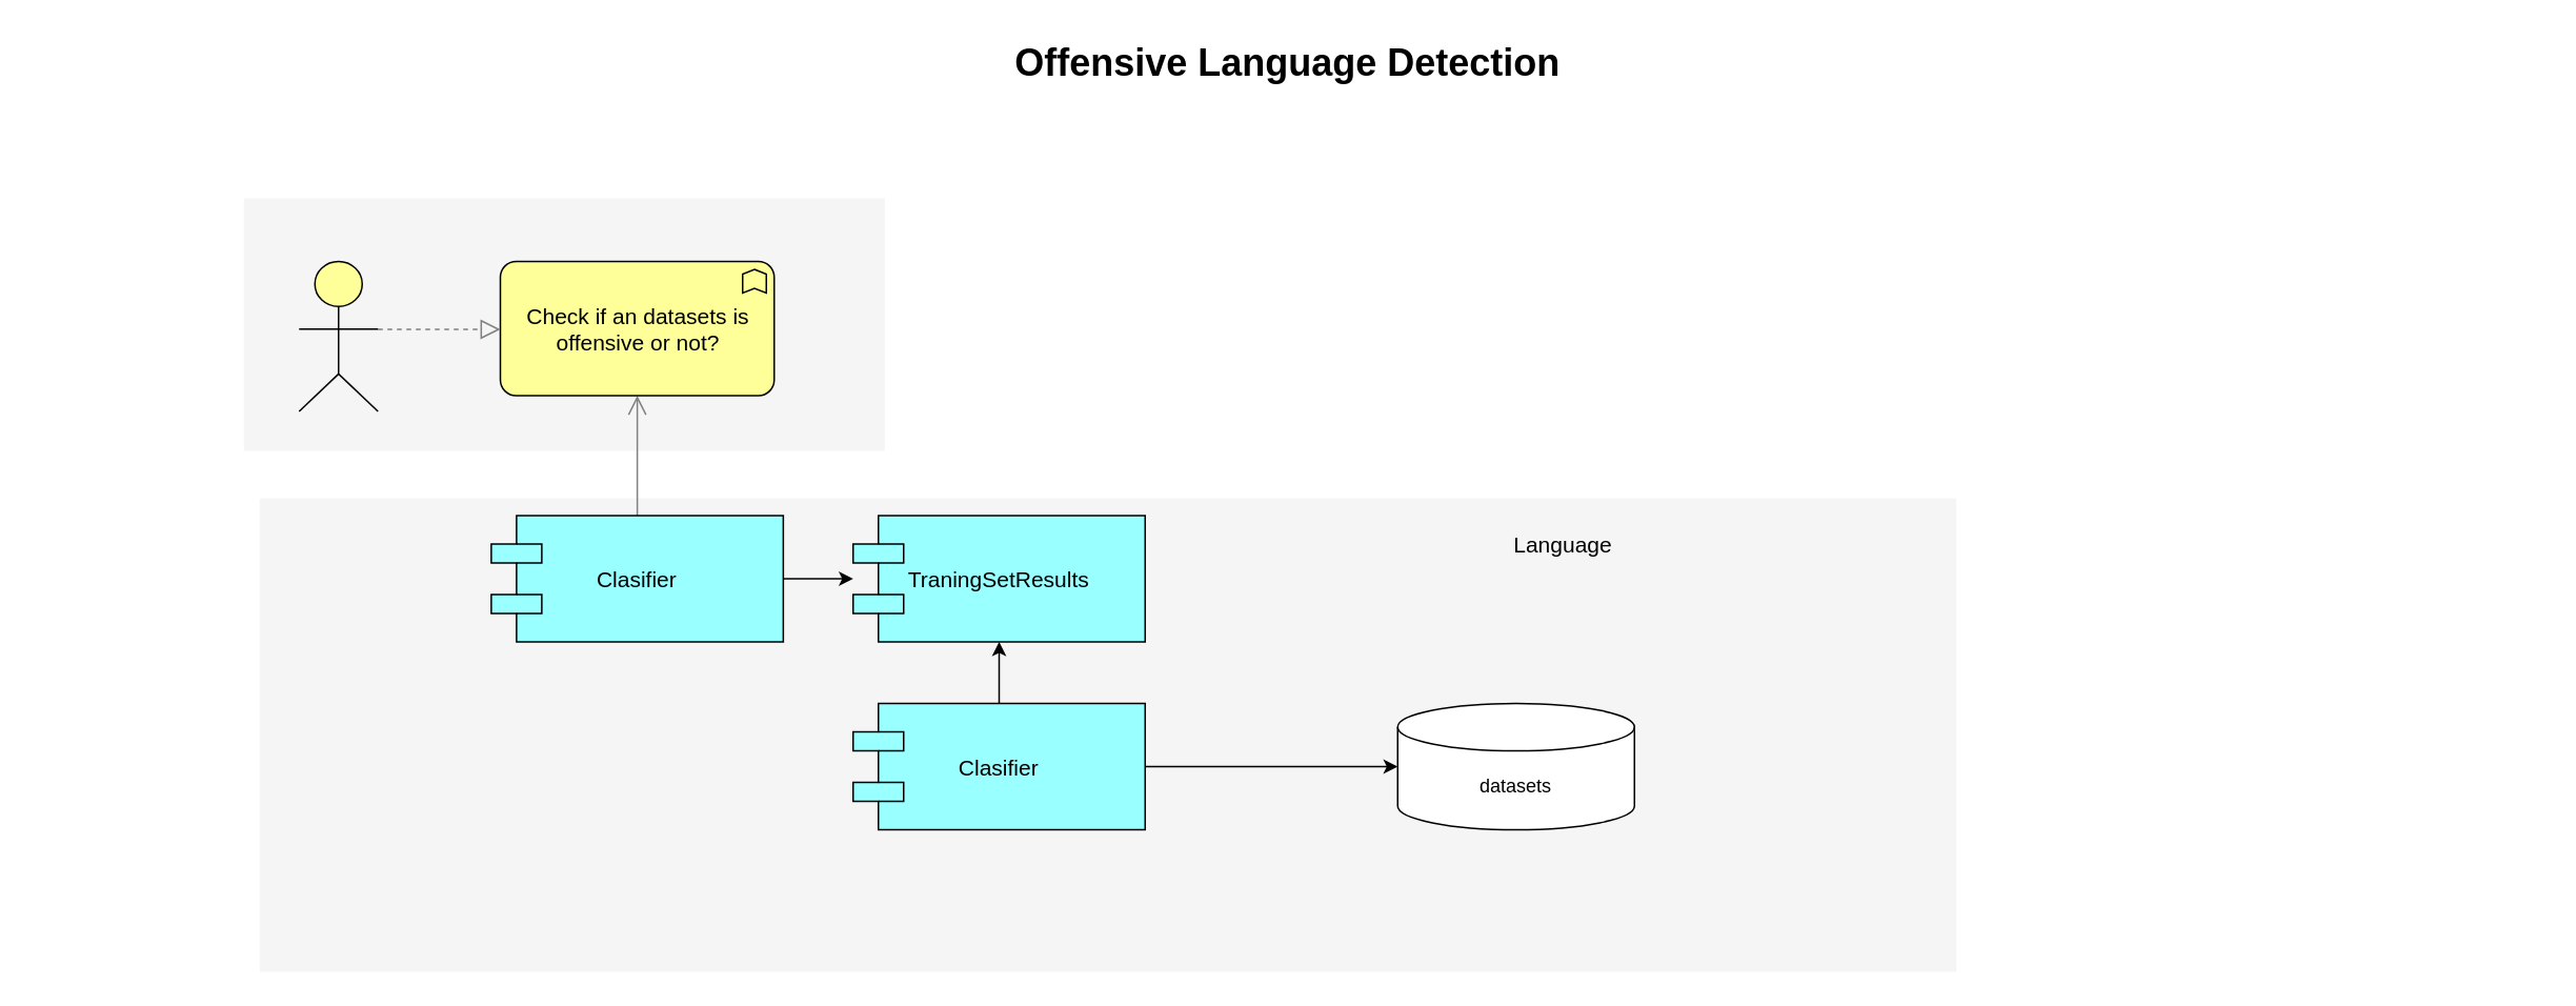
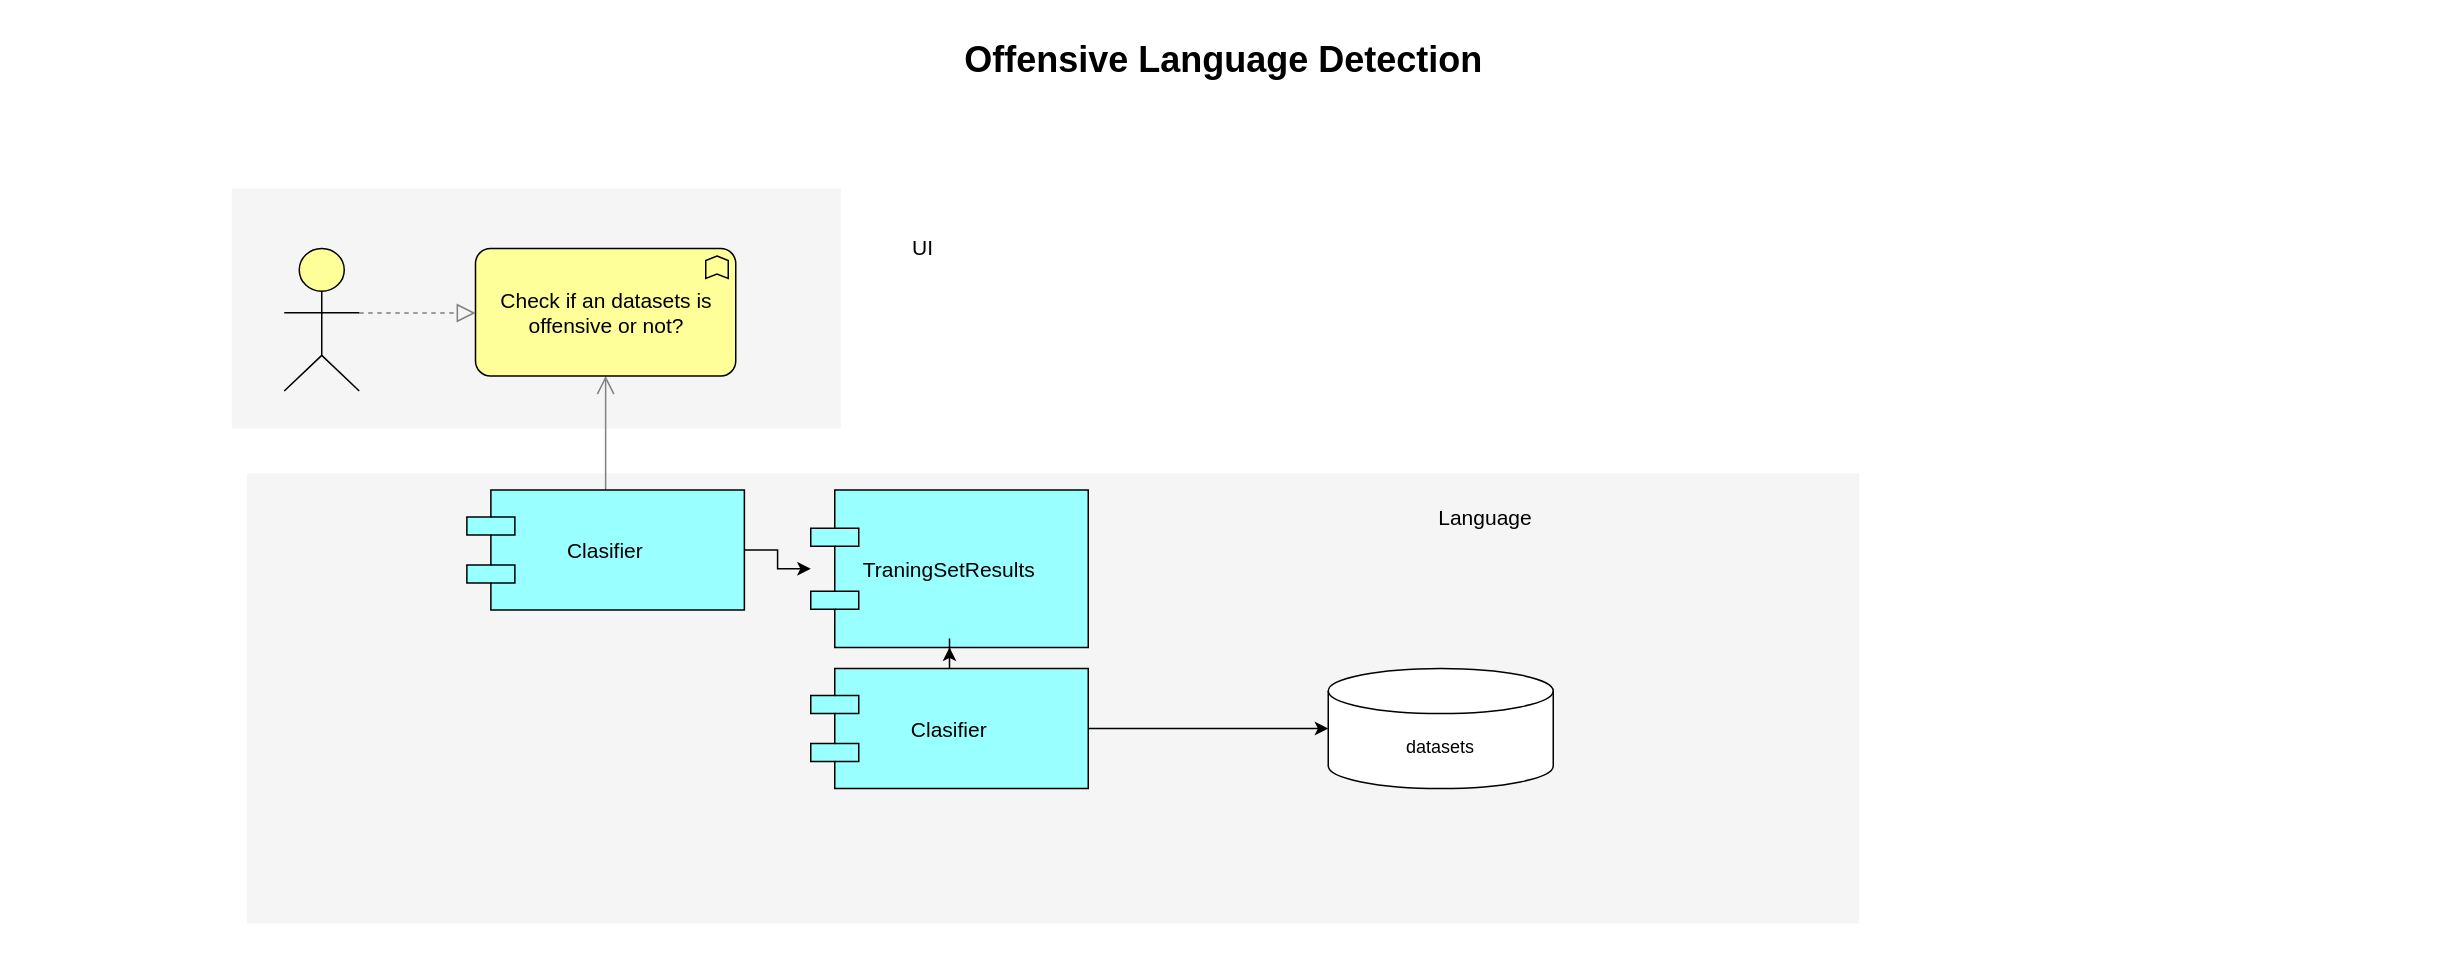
+ <mxCell id="17" value="UI" style="text;html=1;strokeColor=none;fillColor=none;align=center;verticalAlign=middle;whiteSpace=wrap;fontSize=14;" vertex="1" parent="1"><mxGeometry x="570" y="155" width="90" height="20" as="geometry" /></mxCell>
- <mxCell id="7" value="TraningSetResults" style="shape=component;align=center;fillColor=#99ffff;gradientColor=none;fontSize=14;" parent="1" vertex="1"><mxGeometry x="540" y="326" width="185" height="80" as="geometry" /></mxCell>
+ <mxCell id="7" value="TraningSetResults" style="shape=component;align=center;fillColor=#99ffff;gradientColor=none;fontSize=14;" parent="1" vertex="1"><mxGeometry x="540" y="326" width="185" height="105" as="geometry" /></mxCell>
